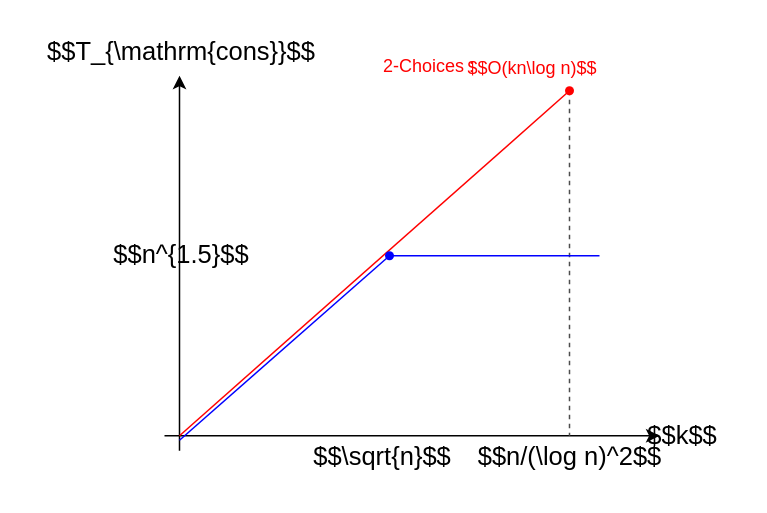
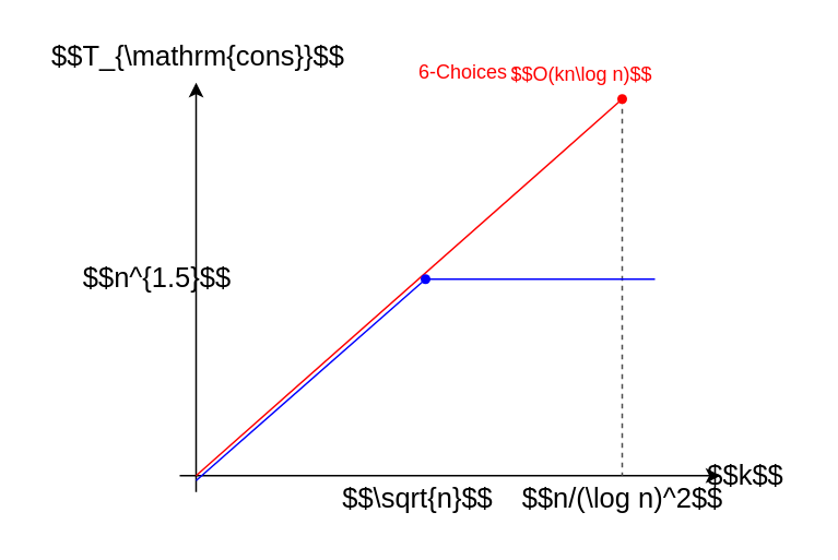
- <mxCell id="11" value="2-Choices :" style="text;html=1;align=center;verticalAlign=middle;resizable=0;points=[];autosize=1;strokeColor=none;fillColor=none;fontColor=#FF0000;" vertex="1" parent="1"><mxGeometry x="245" y="29" width="80" height="30" as="geometry" /></mxCell>
+ <mxCell id="11" value="6-Choices :" style="text;html=1;align=center;verticalAlign=middle;resizable=0;points=[];autosize=1;strokeColor=none;fillColor=none;fontColor=#FF0000;" vertex="1" parent="1"><mxGeometry x="245" y="29" width="80" height="30" as="geometry" /></mxCell>
- <mxCell id="16" value="$$n^{1.5}$$" style="text;html=1;align=center;verticalAlign=middle;resizable=0;points=[];autosize=1;strokeColor=none;fillColor=none;fontSize=17;" vertex="1" parent="1"><mxGeometry x="65" y="155" width="110" height="30" as="geometry" /></mxCell>
+ <mxCell id="16" value="$$n^{1.5}$$" style="text;html=1;align=center;verticalAlign=middle;resizable=0;points=[];autosize=1;strokeColor=none;fillColor=none;fontSize=17;" vertex="1" parent="1"><mxGeometry x="40" y="155" width="110" height="30" as="geometry" /></mxCell>
